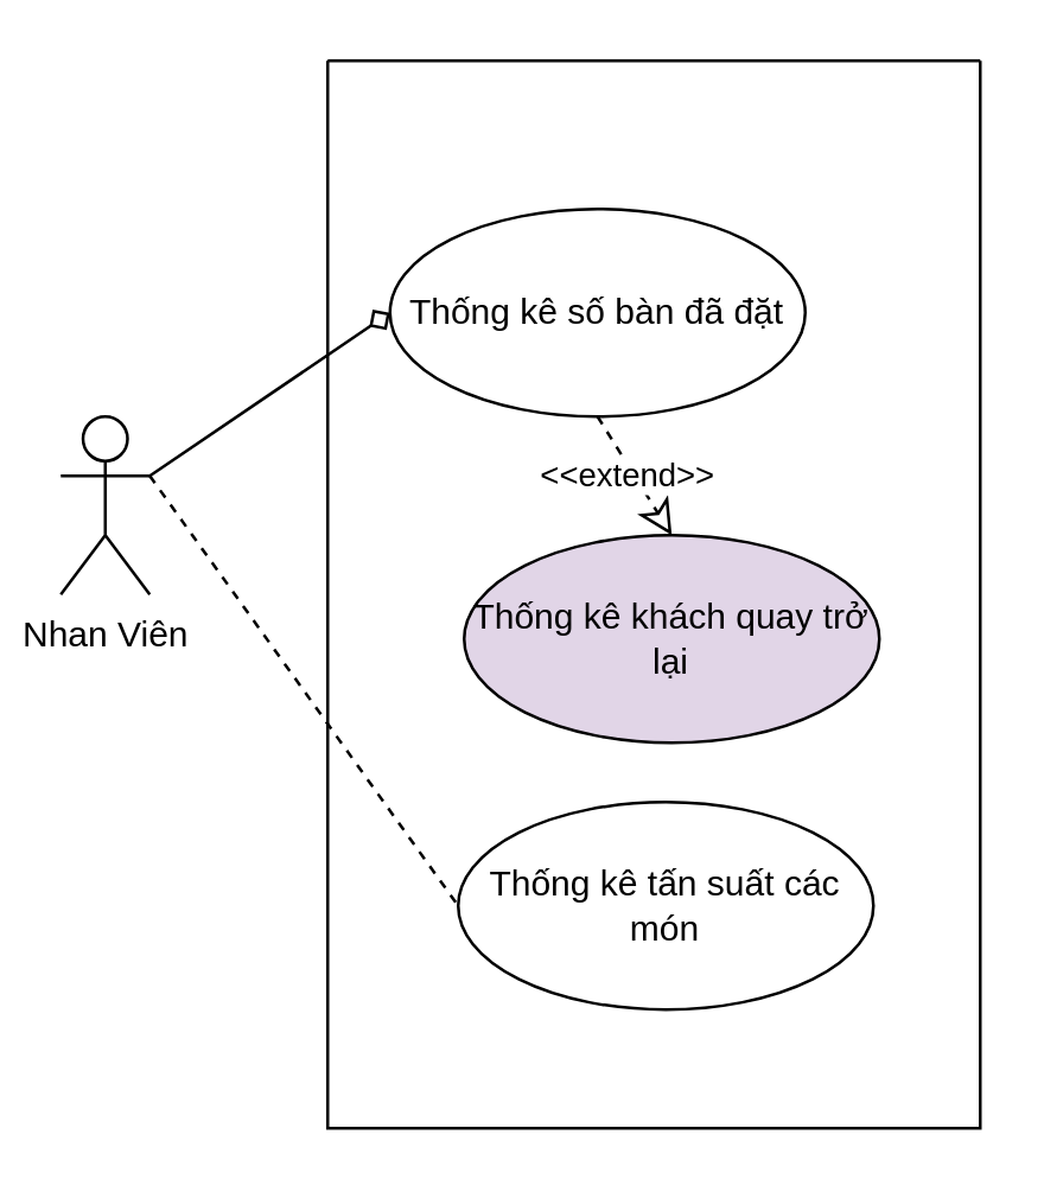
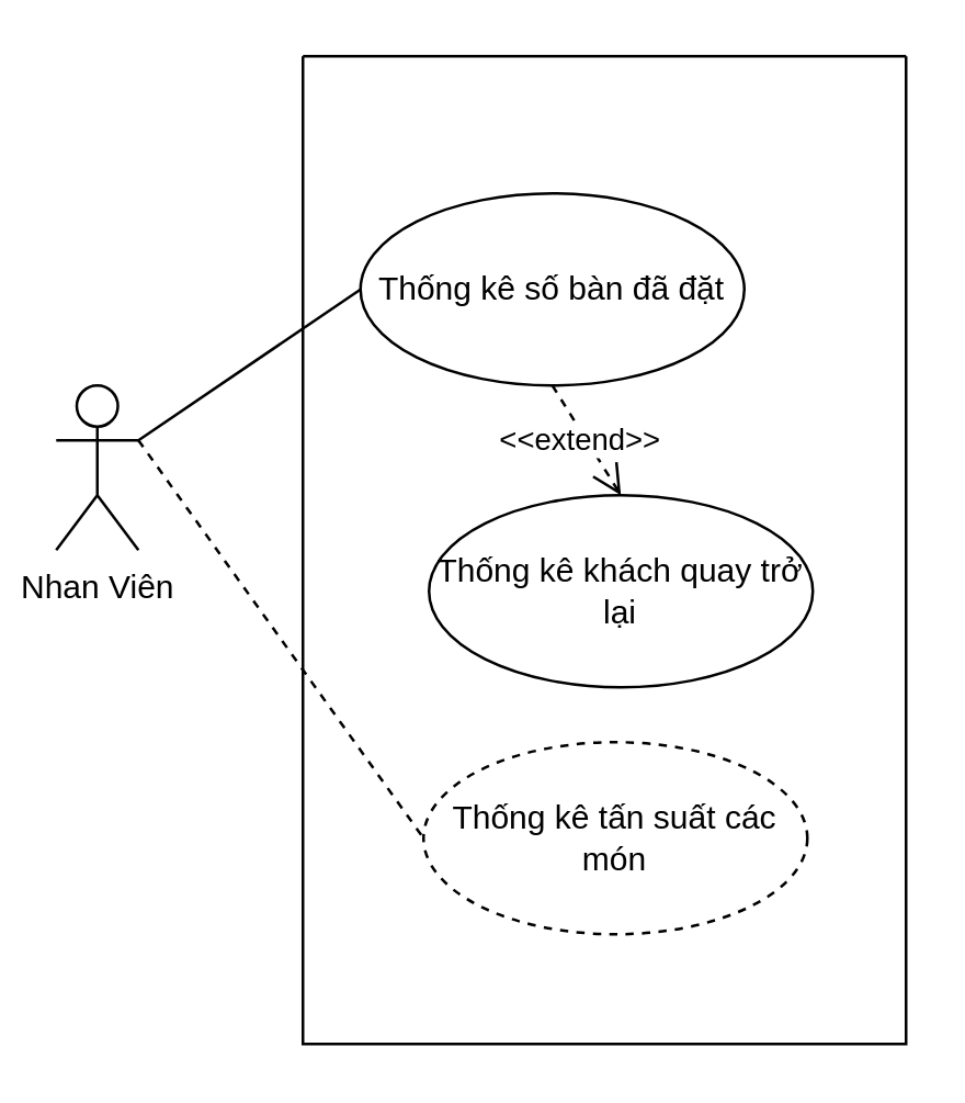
- <mxCell id="8" style="rounded=0;orthogonalLoop=1;jettySize=auto;html=1;exitX=1;exitY=0.333;exitDx=0;exitDy=0;exitPerimeter=0;entryX=0;entryY=0.5;entryDx=0;entryDy=0;startArrow=none;startFill=0;endArrow=diamond;endFill=0;" edge="1" parent="1" source="10" target="5"><mxGeometry relative="1" as="geometry" /></mxCell>
+ <mxCell id="8" style="rounded=0;orthogonalLoop=1;jettySize=auto;html=1;exitX=1;exitY=0.333;exitDx=0;exitDy=0;exitPerimeter=0;entryX=0;entryY=0.5;entryDx=0;entryDy=0;startArrow=none;startFill=0;endArrow=none;endFill=0;" edge="1" parent="1" source="10" target="5"><mxGeometry relative="1" as="geometry" /></mxCell>
- <mxCell id="3" style="rounded=0;orthogonalLoop=1;jettySize=auto;html=1;exitX=0.5;exitY=1;exitDx=0;exitDy=0;entryX=0.5;entryY=0;entryDx=0;entryDy=0;dashed=1;endArrow=classic;endFill=0;endSize=9;" edge="1" parent="2" source="5" target="6"><mxGeometry relative="1" as="geometry" /></mxCell>
+ <mxCell id="3" style="rounded=0;orthogonalLoop=1;jettySize=auto;html=1;exitX=0.5;exitY=1;exitDx=0;exitDy=0;entryX=0.5;entryY=0;entryDx=0;entryDy=0;dashed=1;endArrow=open;endFill=0;endSize=9;" edge="1" parent="2" source="5" target="6"><mxGeometry relative="1" as="geometry" /></mxCell>
- <mxCell id="6" value="Thống kê khách quay trở lại" style="ellipse;whiteSpace=wrap;html=1;fillColor=#e1d5e7;" vertex="1" parent="2"><mxGeometry x="46" y="160" width="140" height="70" as="geometry" /></mxCell>
+ <mxCell id="6" value="Thống kê khách quay trở lại" style="ellipse;whiteSpace=wrap;html=1;" vertex="1" parent="2"><mxGeometry x="46" y="160" width="140" height="70" as="geometry" /></mxCell>
- <mxCell id="7" value="Thống kê tấn suất các món" style="ellipse;whiteSpace=wrap;html=1;" vertex="1" parent="2"><mxGeometry x="44" y="250" width="140" height="70" as="geometry" /></mxCell>
+ <mxCell id="7" value="Thống kê tấn suất các món" style="ellipse;whiteSpace=wrap;html=1;dashed=1;" vertex="1" parent="2"><mxGeometry x="44" y="250" width="140" height="70" as="geometry" /></mxCell>
